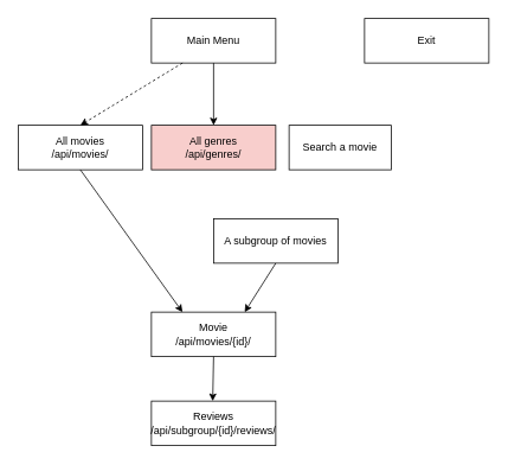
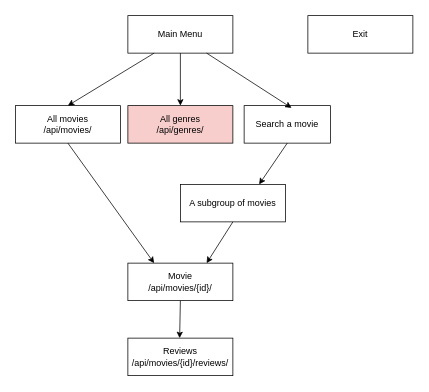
- <mxCell id="10" value="" style="endArrow=classic;html=1;rounded=0;entryX=0.5;entryY=0;entryDx=0;entryDy=0;exitX=0.25;exitY=1;exitDx=0;exitDy=0;dashed=1;" parent="1" source="2" target="4" edge="1"><mxGeometry width="50" height="50" relative="1" as="geometry"><mxPoint x="300" y="320" as="sourcePoint" /><mxPoint x="350" y="270" as="targetPoint" /></mxGeometry></mxCell>
+ <mxCell id="10" value="" style="endArrow=classic;html=1;rounded=0;entryX=0.5;entryY=0;entryDx=0;entryDy=0;exitX=0.25;exitY=1;exitDx=0;exitDy=0;" parent="1" source="2" target="4" edge="1"><mxGeometry width="50" height="50" relative="1" as="geometry"><mxPoint x="300" y="320" as="sourcePoint" /><mxPoint x="350" y="270" as="targetPoint" /></mxGeometry></mxCell>
+ <mxCell id="12" value="" style="endArrow=classic;html=1;rounded=0;entryX=0.55;entryY=0.06;entryDx=0;entryDy=0;entryPerimeter=0;exitX=0.75;exitY=1;exitDx=0;exitDy=0;" parent="1" source="2" target="6" edge="1"><mxGeometry width="50" height="50" relative="1" as="geometry"><mxPoint x="60" y="-10" as="sourcePoint" /><mxPoint x="110" y="-60" as="targetPoint" /></mxGeometry></mxCell>
+ <mxCell id="13" value="" style="endArrow=classic;html=1;rounded=0;exitX=0.5;exitY=1;exitDx=0;exitDy=0;entryX=0.75;entryY=0;entryDx=0;entryDy=0;" parent="1" source="6" target="7" edge="1"><mxGeometry width="50" height="50" relative="1" as="geometry"><mxPoint x="380" y="300" as="sourcePoint" /><mxPoint x="340" y="240" as="targetPoint" /></mxGeometry></mxCell>
- <mxCell id="9" value="Reviews&lt;br&gt;/api/subgroup/{id}/reviews/" style="rounded=0;whiteSpace=wrap;html=1;" parent="1" vertex="1"><mxGeometry x="170" y="450" width="140" height="50" as="geometry" /></mxCell>
+ <mxCell id="9" value="Reviews&lt;br&gt;/api/movies/{id}/reviews/" style="rounded=0;whiteSpace=wrap;html=1;" parent="1" vertex="1"><mxGeometry x="170" y="450" width="140" height="50" as="geometry" /></mxCell>
